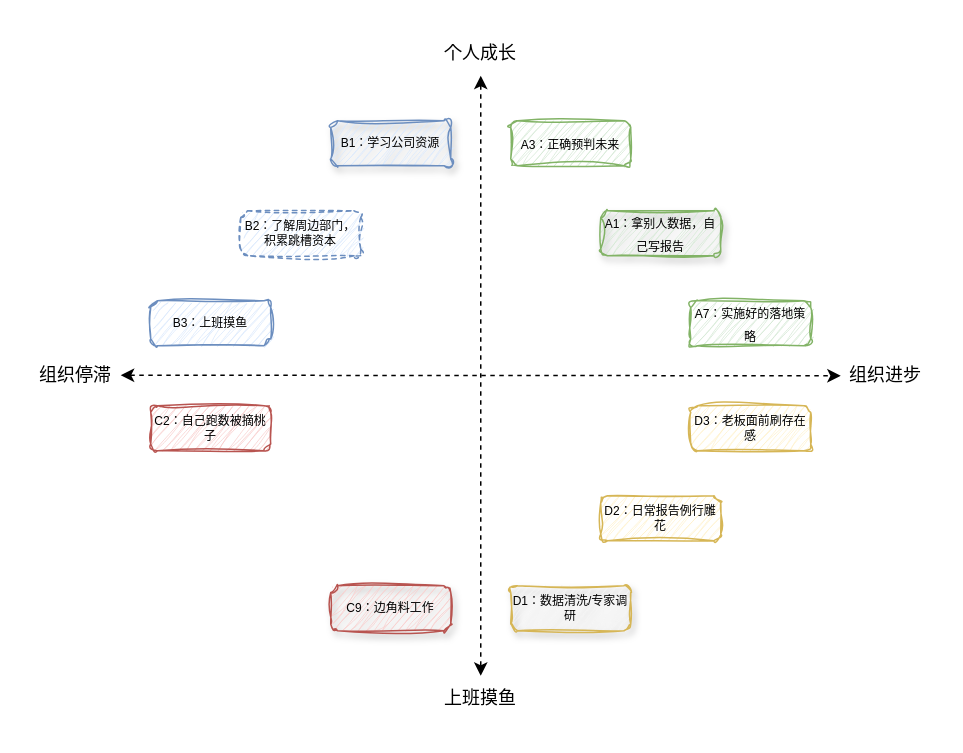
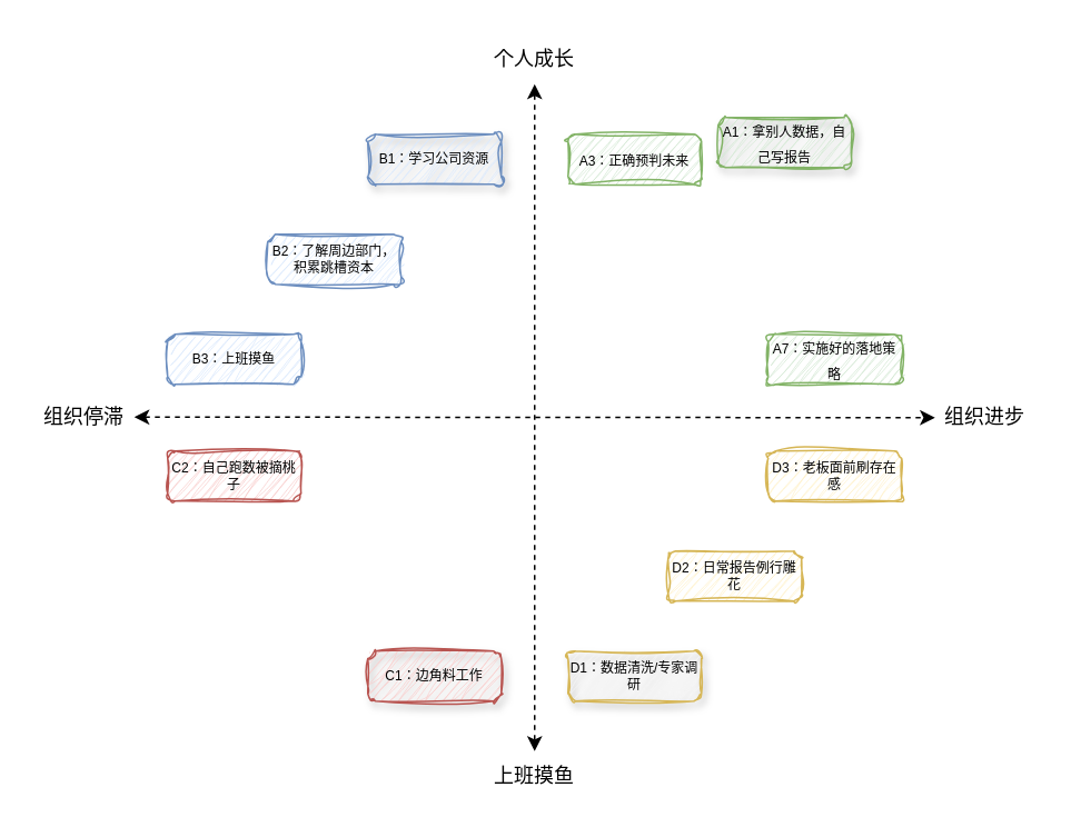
- <mxCell id="12" value="B2：了解周边部门，积累跳槽资本" style="rounded=1;whiteSpace=wrap;html=1;fontSize=8;align=center;fontStyle=0;labelPosition=center;verticalLabelPosition=middle;verticalAlign=middle;fillColor=#dae8fc;strokeColor=#6c8ebf;sketch=1;curveFitting=1;jiggle=2;dashed=1;" vertex="1" parent="1"><mxGeometry x="160" y="140" width="80" height="30" as="geometry" /></mxCell>
+ <mxCell id="12" value="B2：了解周边部门，积累跳槽资本" style="rounded=1;whiteSpace=wrap;html=1;fontSize=8;align=center;fontStyle=0;labelPosition=center;verticalLabelPosition=middle;verticalAlign=middle;fillColor=#dae8fc;strokeColor=#6c8ebf;sketch=1;curveFitting=1;jiggle=2;" vertex="1" parent="1"><mxGeometry x="160" y="140" width="80" height="30" as="geometry" /></mxCell>
- <mxCell id="8" value="&lt;font style=&quot;font-size: 8px;&quot;&gt;&lt;br&gt;A1：拿别人数据，自己写报告&lt;br&gt;&lt;br&gt;&lt;/font&gt;" style="rounded=1;whiteSpace=wrap;html=1;glass=0;shadow=1;align=center;fontStyle=0;labelPosition=center;verticalLabelPosition=middle;verticalAlign=middle;fillColor=#d5e8d4;strokeColor=#82b366;sketch=1;curveFitting=1;jiggle=2;" vertex="1" parent="1"><mxGeometry x="400" y="140" width="80" height="30" as="geometry" /></mxCell>
+ <mxCell id="8" value="&lt;font style=&quot;font-size: 8px;&quot;&gt;&lt;br&gt;A1：拿别人数据，自己写报告&lt;br&gt;&lt;br&gt;&lt;/font&gt;" style="rounded=1;whiteSpace=wrap;html=1;glass=0;shadow=1;align=center;fontStyle=0;labelPosition=center;verticalLabelPosition=middle;verticalAlign=middle;fillColor=#d5e8d4;strokeColor=#82b366;sketch=1;curveFitting=1;jiggle=2;" vertex="1" parent="1"><mxGeometry x="430" y="70" width="80" height="30" as="geometry" /></mxCell>
- <mxCell id="14" value="C9：边角料工作  " style="rounded=1;whiteSpace=wrap;html=1;glass=0;shadow=1;fontSize=8;align=center;fontStyle=0;labelPosition=center;verticalLabelPosition=middle;verticalAlign=middle;fillColor=#f8cecc;strokeColor=#b85450;sketch=1;curveFitting=1;jiggle=2;" vertex="1" parent="1"><mxGeometry x="220" y="390" width="80" height="30" as="geometry" /></mxCell>
+ <mxCell id="14" value="C1：边角料工作  " style="rounded=1;whiteSpace=wrap;html=1;glass=0;shadow=1;fontSize=8;align=center;fontStyle=0;labelPosition=center;verticalLabelPosition=middle;verticalAlign=middle;fillColor=#f8cecc;strokeColor=#b85450;sketch=1;curveFitting=1;jiggle=2;" vertex="1" parent="1"><mxGeometry x="220" y="390" width="80" height="30" as="geometry" /></mxCell>
